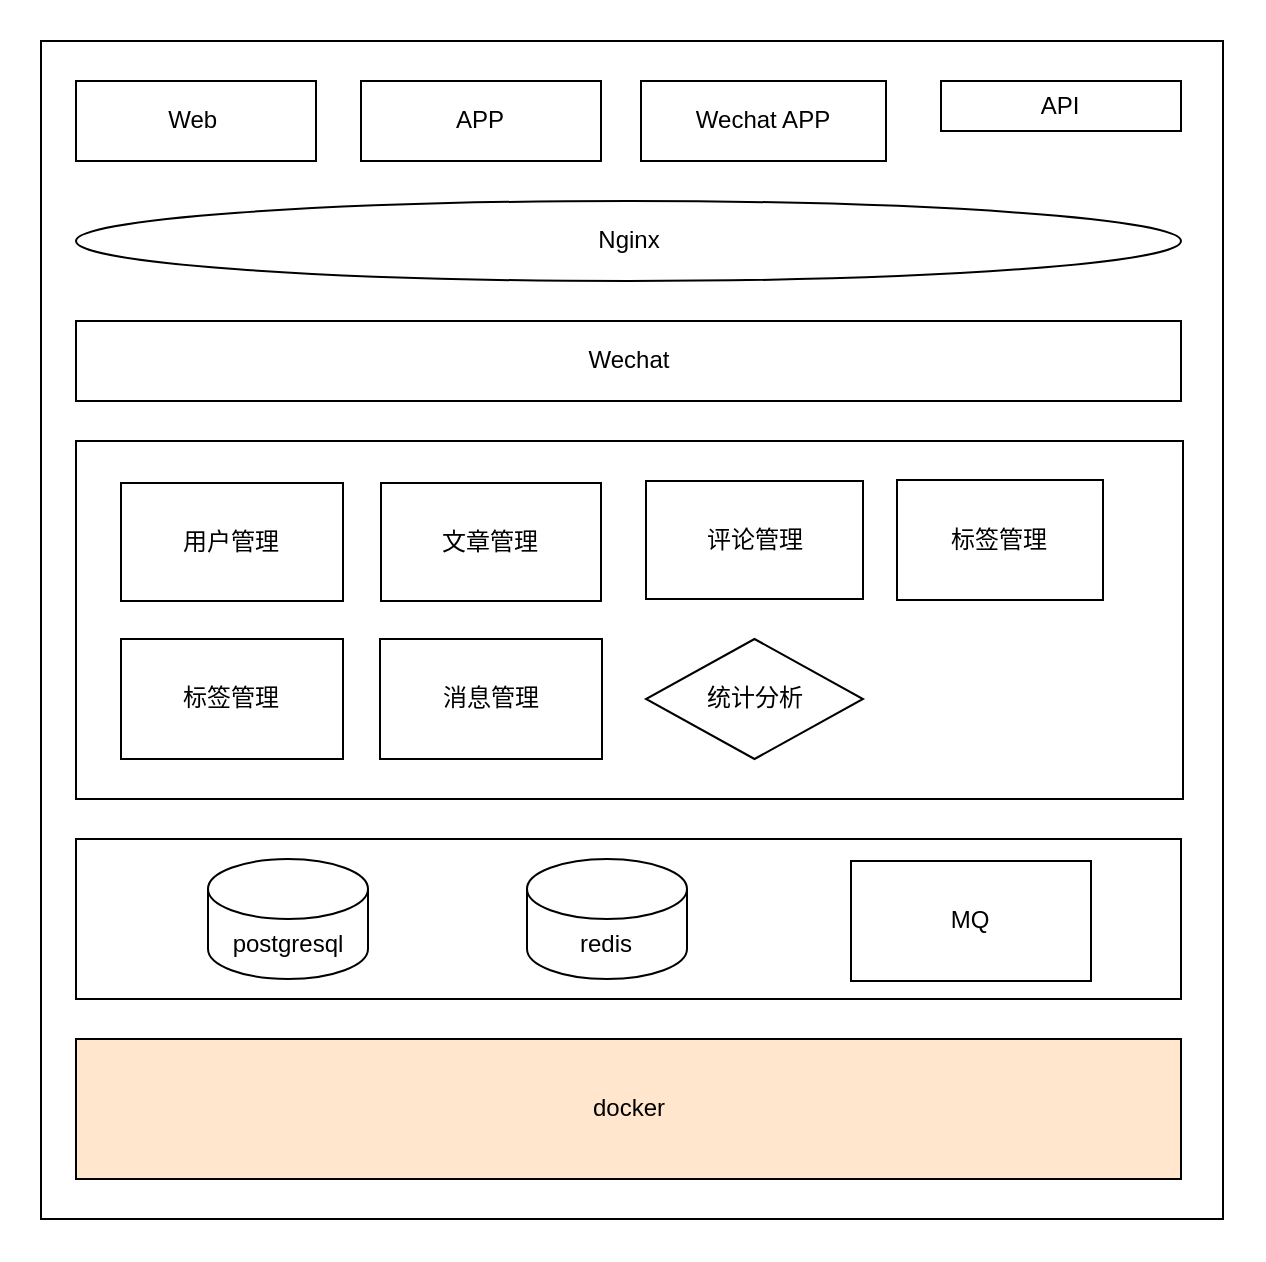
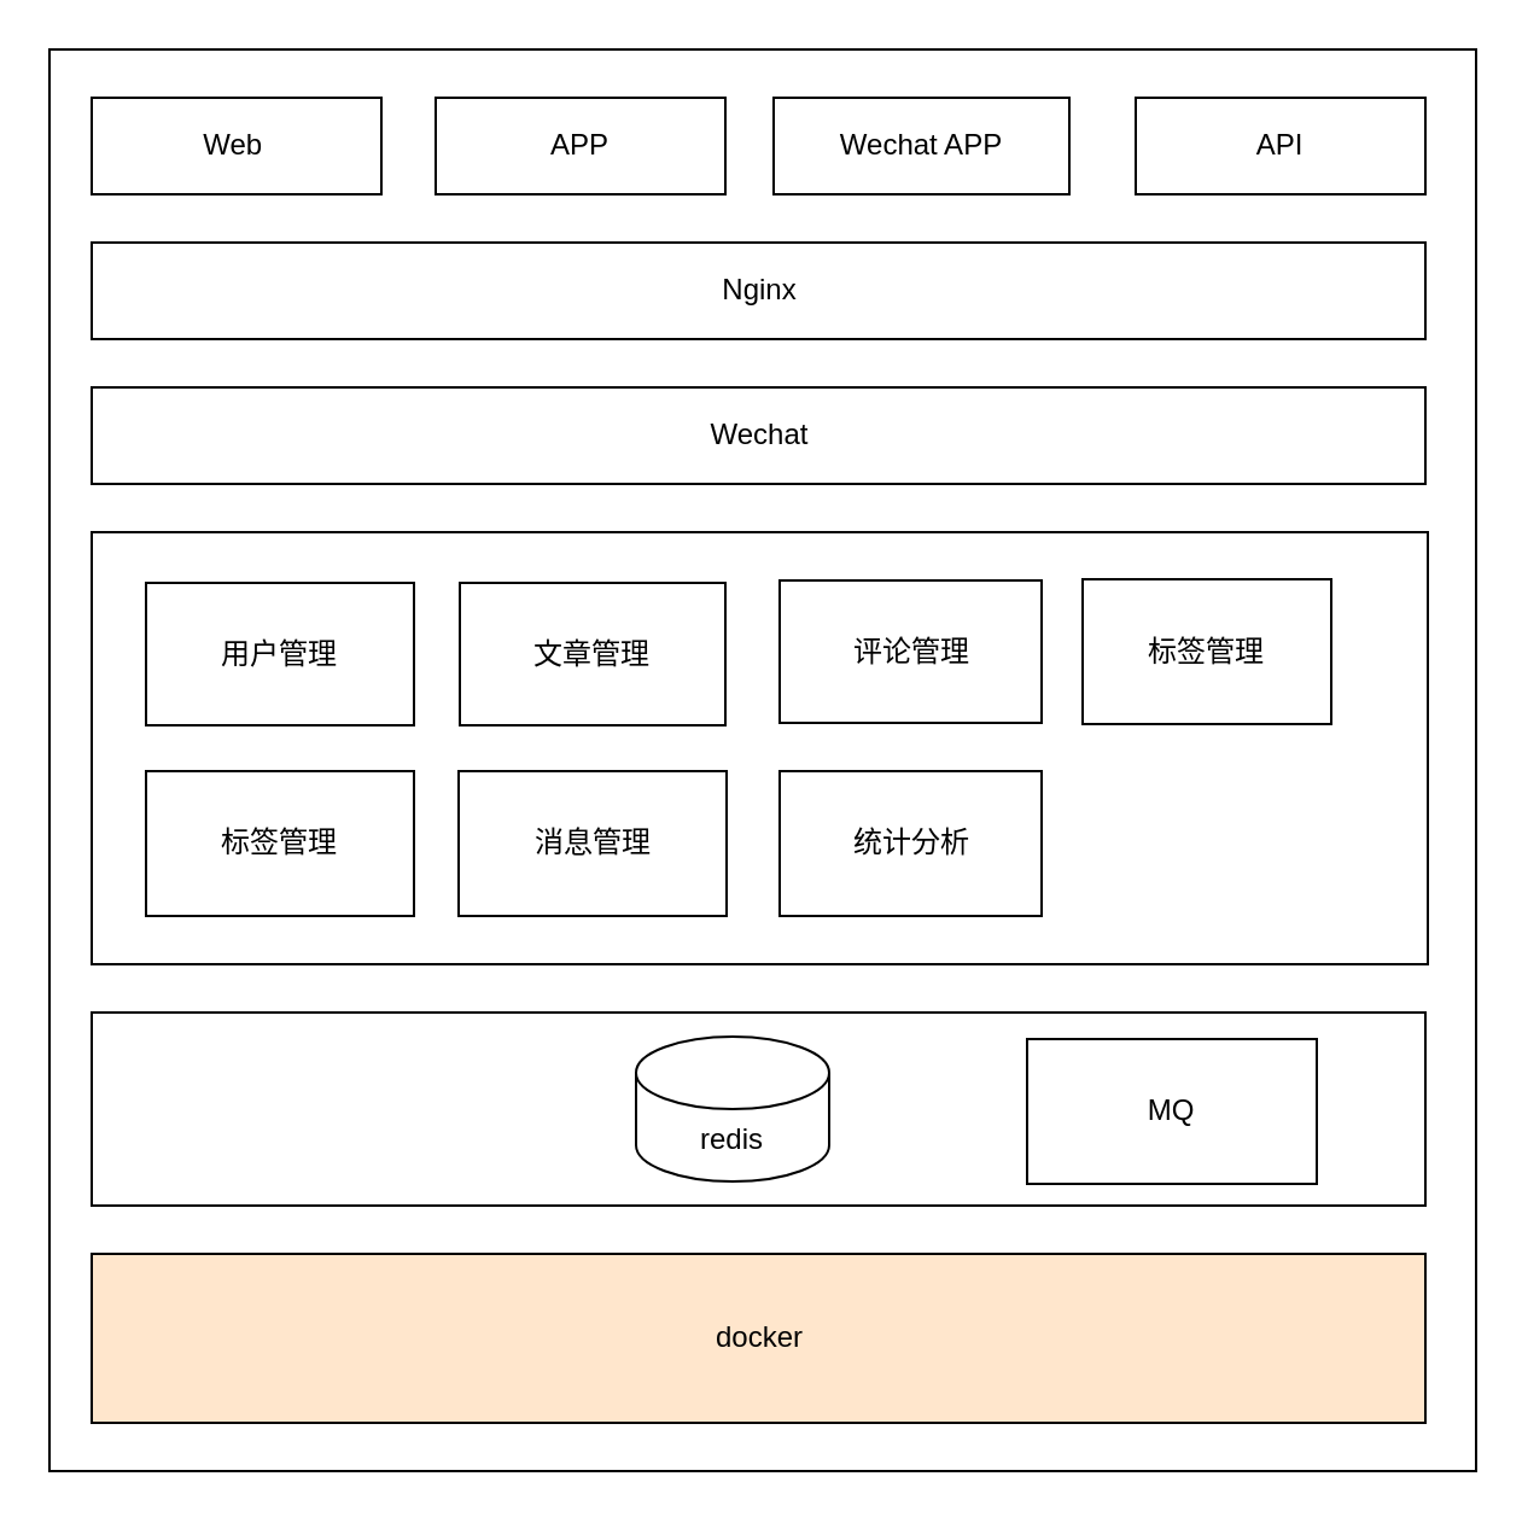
- <mxCell id="12" value="API" style="rounded=0;whiteSpace=wrap;html=1;fillColor=none;gradientColor=none;" vertex="1" parent="1"><mxGeometry x="470" y="40" width="120" height="25" as="geometry" /></mxCell>
+ <mxCell id="12" value="API" style="rounded=0;whiteSpace=wrap;html=1;fillColor=none;gradientColor=none;" vertex="1" parent="1"><mxGeometry x="470" y="40" width="120" height="40" as="geometry" /></mxCell>
- <mxCell id="11" value="Nginx" style="ellipse;whiteSpace=wrap;html=1;fillColor=none;gradientColor=none;" vertex="1" parent="1"><mxGeometry x="37.5" y="100" width="552.5" height="40" as="geometry" /></mxCell>
+ <mxCell id="11" value="Nginx" style="rounded=0;whiteSpace=wrap;html=1;fillColor=none;gradientColor=none;" vertex="1" parent="1"><mxGeometry x="37.5" y="100" width="552.5" height="40" as="geometry" /></mxCell>
- <mxCell id="19" value="统计分析" style="rhombus;whiteSpace=wrap;html=1;fillColor=none;gradientColor=none;" vertex="1" parent="1"><mxGeometry x="322.5" y="319" width="108.5" height="60" as="geometry" /></mxCell>
+ <mxCell id="19" value="统计分析" style="rounded=0;whiteSpace=wrap;html=1;fillColor=none;gradientColor=none;" vertex="1" parent="1"><mxGeometry x="322.5" y="319" width="108.5" height="60" as="geometry" /></mxCell>
- <mxCell id="6" value="postgresql" style="shape=cylinder3;whiteSpace=wrap;html=1;boundedLbl=1;backgroundOutline=1;size=15;fillColor=none;gradientColor=none;" vertex="1" parent="1"><mxGeometry x="103.5" y="429" width="80" height="60" as="geometry" /></mxCell>
